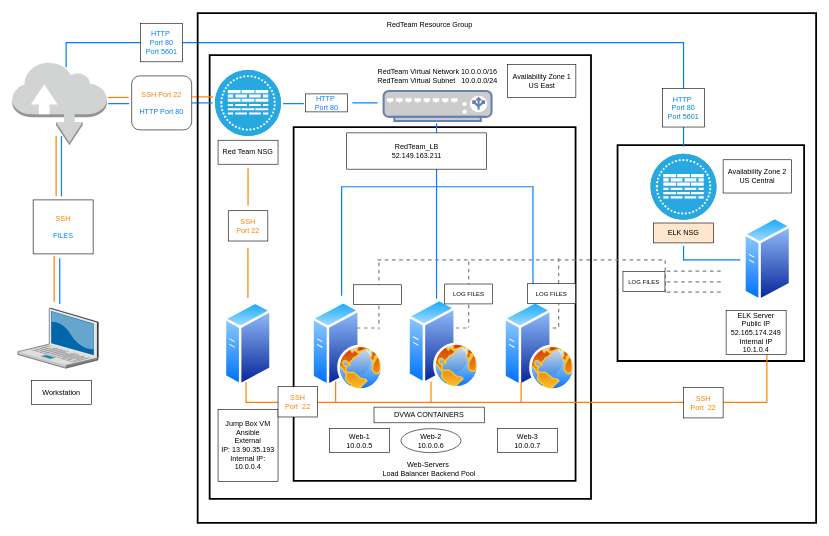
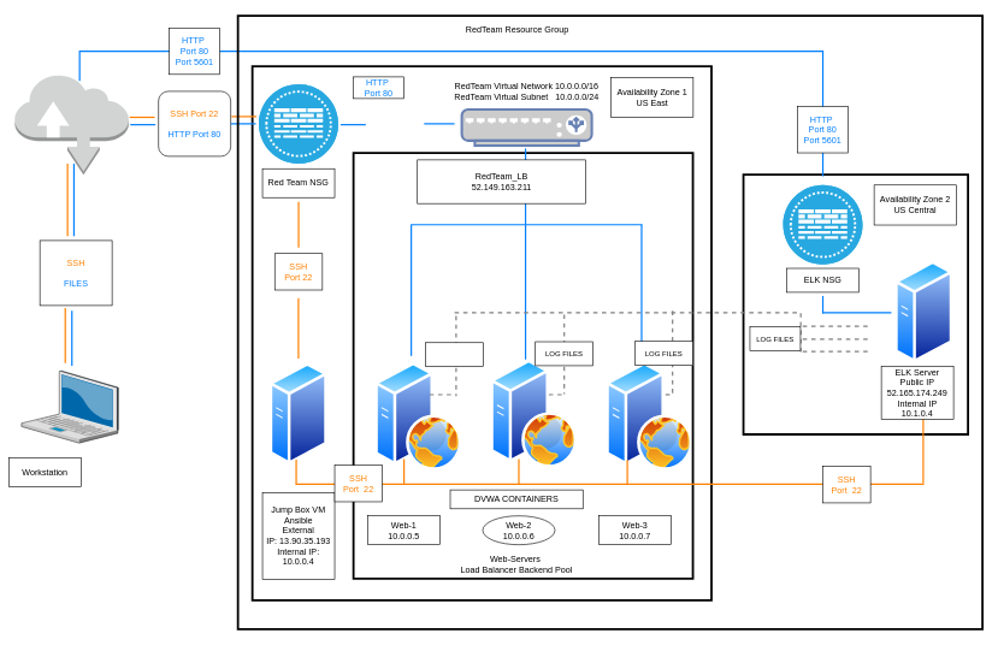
- <mxCell id="19" value="&lt;font color=&quot;#007fff&quot;&gt;HTTP&amp;nbsp;&lt;br&gt;Port 80&lt;/font&gt;" style="whiteSpace=wrap;html=1;align=center;" parent="1" vertex="1"><mxGeometry x="509" y="155.75" width="70" height="30" as="geometry" /></mxCell>
+ <mxCell id="19" value="&lt;font color=&quot;#007fff&quot;&gt;HTTP&amp;nbsp;&lt;br&gt;Port 80&lt;/font&gt;" style="whiteSpace=wrap;html=1;align=center;" parent="1" vertex="1"><mxGeometry x="489" y="105.75" width="70" height="30" as="geometry" /></mxCell>
- <mxCell id="79" value="Availability Zone 2&lt;br&gt;US Central" style="whiteSpace=wrap;html=1;align=center;fillColor=none;" parent="1" vertex="1"><mxGeometry x="1205" y="265.56" width="114" height="55.44" as="geometry" /></mxCell>
+ <mxCell id="79" value="Availability Zone 2&lt;br&gt;US Central" style="whiteSpace=wrap;html=1;align=center;fillColor=none;" parent="1" vertex="1"><mxGeometry x="1210" y="255.56" width="114" height="55.44" as="geometry" /></mxCell>
- <mxCell id="52" value="ELK NSG" style="whiteSpace=wrap;html=1;align=center;fillColor=#ffe6cc;" parent="1" vertex="1"><mxGeometry x="1089" y="371" width="100" height="33.18" as="geometry" /></mxCell>
+ <mxCell id="52" value="ELK NSG" style="whiteSpace=wrap;html=1;align=center;" parent="1" vertex="1"><mxGeometry x="1089" y="371" width="100" height="33.18" as="geometry" /></mxCell>
- <mxCell id="72" value="&lt;font style=&quot;font-size: 12px&quot;&gt;ELK Server&lt;br&gt;&lt;span style=&quot;background-color: rgb(255 , 255 , 255)&quot;&gt;Public IP&lt;br&gt;52.165.174.249&lt;/span&gt;&lt;br&gt;Internal IP&lt;br&gt;10.1.0.4&lt;/font&gt;" style="whiteSpace=wrap;html=1;align=center;" parent="1" vertex="1"><mxGeometry x="1210" y="517" width="100" height="73" as="geometry" /></mxCell>
+ <mxCell id="72" value="&lt;font style=&quot;font-size: 12px&quot;&gt;ELK Server&lt;br&gt;&lt;span style=&quot;background-color: rgb(255 , 255 , 255)&quot;&gt;Public IP&lt;br&gt;52.165.174.249&lt;/span&gt;&lt;br&gt;Internal IP&lt;br&gt;10.1.0.4&lt;/font&gt;" style="whiteSpace=wrap;html=1;align=center;" parent="1" vertex="1"><mxGeometry x="1220" y="507" width="100" height="73" as="geometry" /></mxCell>
- <mxCell id="10" value="Workstation" style="whiteSpace=wrap;html=1;align=center;fillColor=none;" parent="1" vertex="1"><mxGeometry x="51.92" y="633.86" width="100" height="40" as="geometry" /></mxCell>
+ <mxCell id="10" value="Workstation" style="whiteSpace=wrap;html=1;align=center;fillColor=none;" parent="1" vertex="1"><mxGeometry x="11.92" y="633.86" width="100" height="40" as="geometry" /></mxCell>
- <mxCell id="11" value="Web-1&lt;br&gt;10.0.0.5" style="whiteSpace=wrap;html=1;align=center;fillColor=none;" parent="1" vertex="1"><mxGeometry x="549" y="713.86" width="100" height="40" as="geometry" /></mxCell>
+ <mxCell id="11" value="Web-1&lt;br&gt;10.0.0.5" style="whiteSpace=wrap;html=1;align=center;fillColor=none;" parent="1" vertex="1"><mxGeometry x="509" y="713.86" width="100" height="40" as="geometry" /></mxCell>
